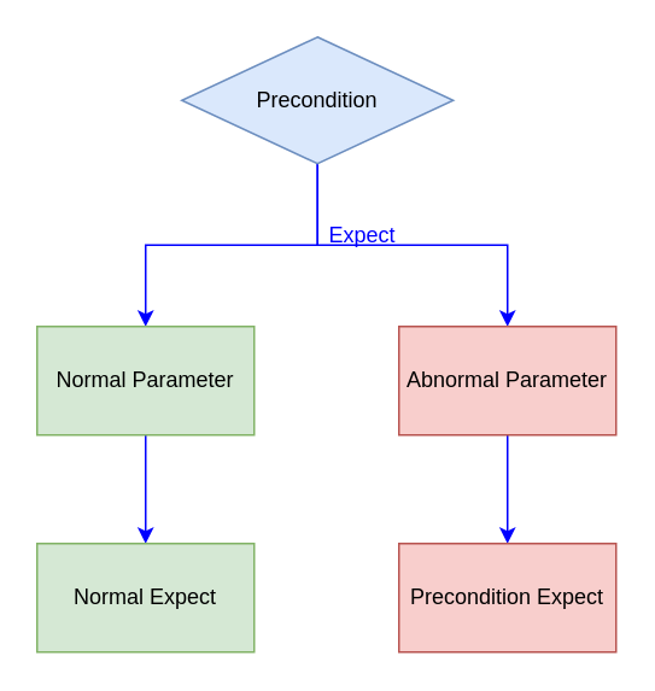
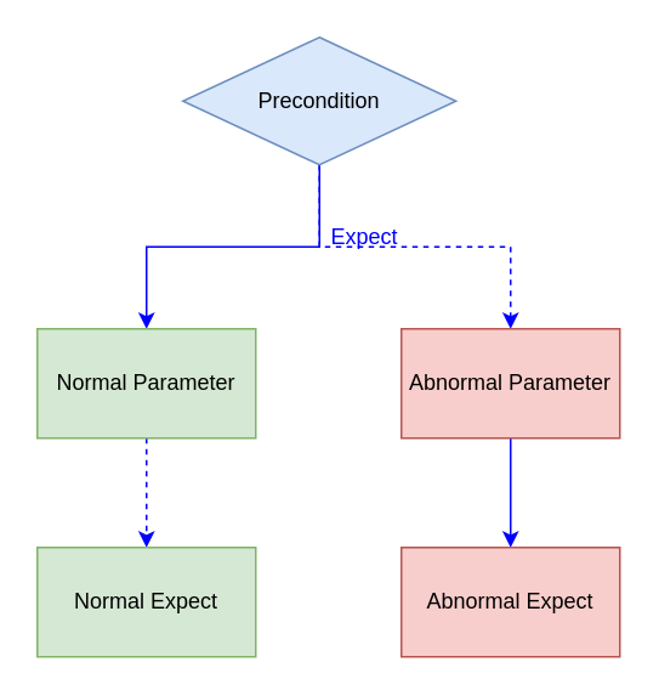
- <mxCell id="3" style="edgeStyle=orthogonalEdgeStyle;rounded=0;orthogonalLoop=1;jettySize=auto;html=1;entryX=0.5;entryY=0;entryDx=0;entryDy=0;strokeColor=#0000FF;" edge="1" parent="1" source="4" target="9"><mxGeometry relative="1" as="geometry" /></mxCell>
+ <mxCell id="3" style="edgeStyle=orthogonalEdgeStyle;rounded=0;orthogonalLoop=1;jettySize=auto;html=1;entryX=0.5;entryY=0;entryDx=0;entryDy=0;strokeColor=#0000FF;dashed=1;" edge="1" parent="1" source="4" target="9"><mxGeometry relative="1" as="geometry" /></mxCell>
- <mxCell id="5" style="edgeStyle=orthogonalEdgeStyle;rounded=0;orthogonalLoop=1;jettySize=auto;html=1;entryX=0.5;entryY=0;entryDx=0;entryDy=0;strokeColor=#0000FF;" edge="1" parent="1" source="6" target="7"><mxGeometry relative="1" as="geometry" /></mxCell>
+ <mxCell id="5" style="edgeStyle=orthogonalEdgeStyle;rounded=0;orthogonalLoop=1;jettySize=auto;html=1;entryX=0.5;entryY=0;entryDx=0;entryDy=0;strokeColor=#0000FF;dashed=1;" edge="1" parent="1" source="6" target="7"><mxGeometry relative="1" as="geometry" /></mxCell>
- <mxCell id="10" value="Precondition Expect" style="rounded=0;whiteSpace=wrap;html=1;fillColor=#f8cecc;strokeColor=#b85450;" vertex="1" parent="1"><mxGeometry x="220" y="300" width="120" height="60" as="geometry" /></mxCell>
+ <mxCell id="10" value="Abnormal Expect" style="rounded=0;whiteSpace=wrap;html=1;fillColor=#f8cecc;strokeColor=#b85450;" vertex="1" parent="1"><mxGeometry x="220" y="300" width="120" height="60" as="geometry" /></mxCell>
